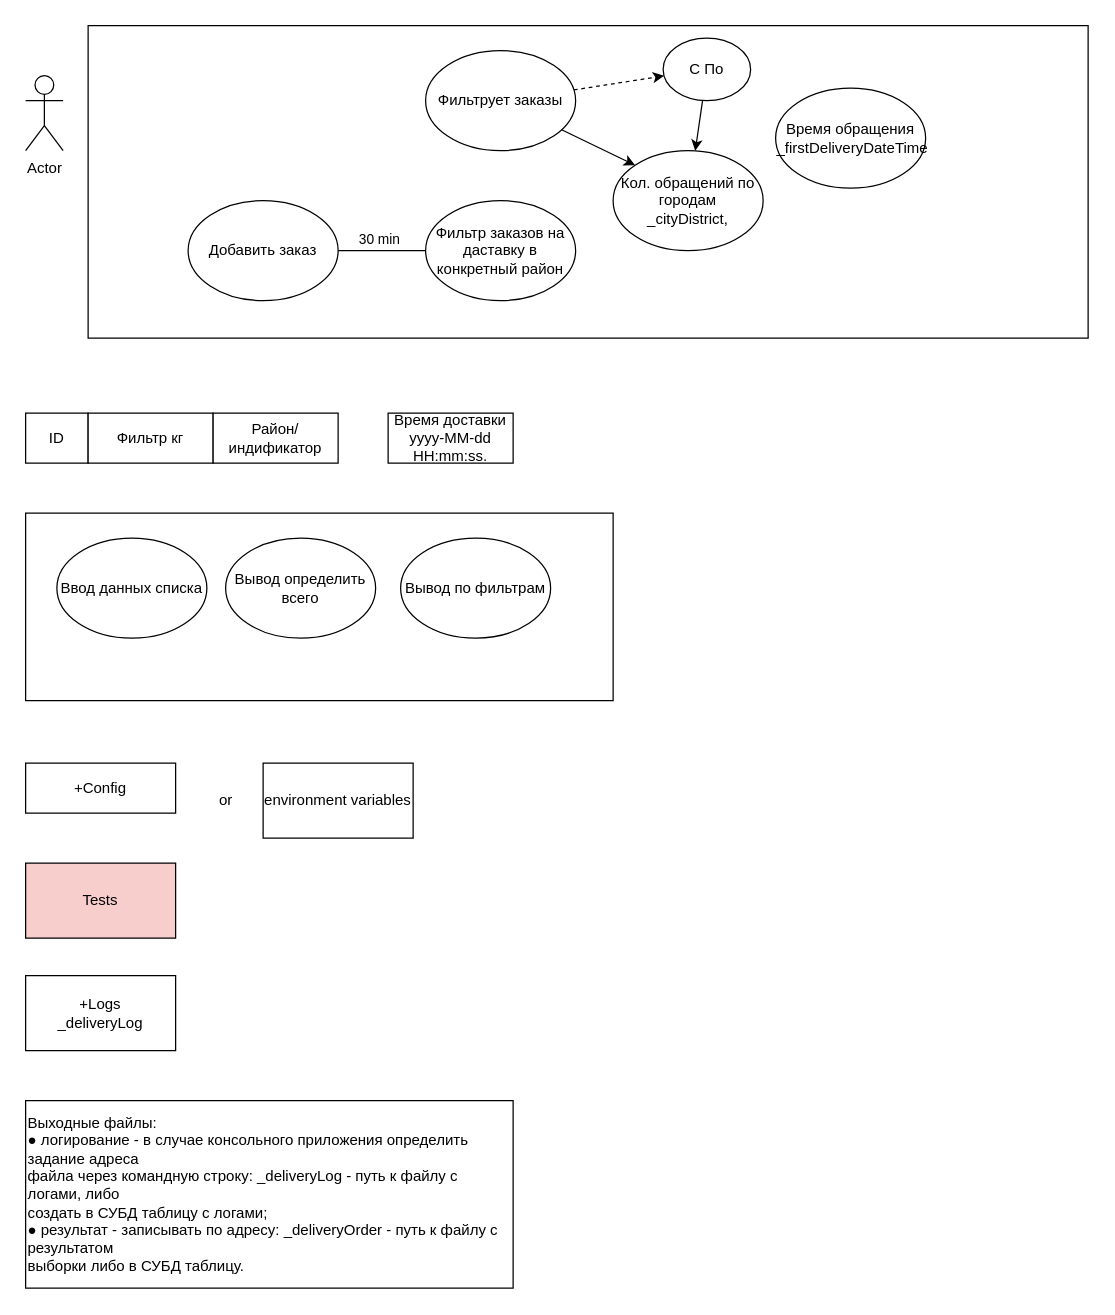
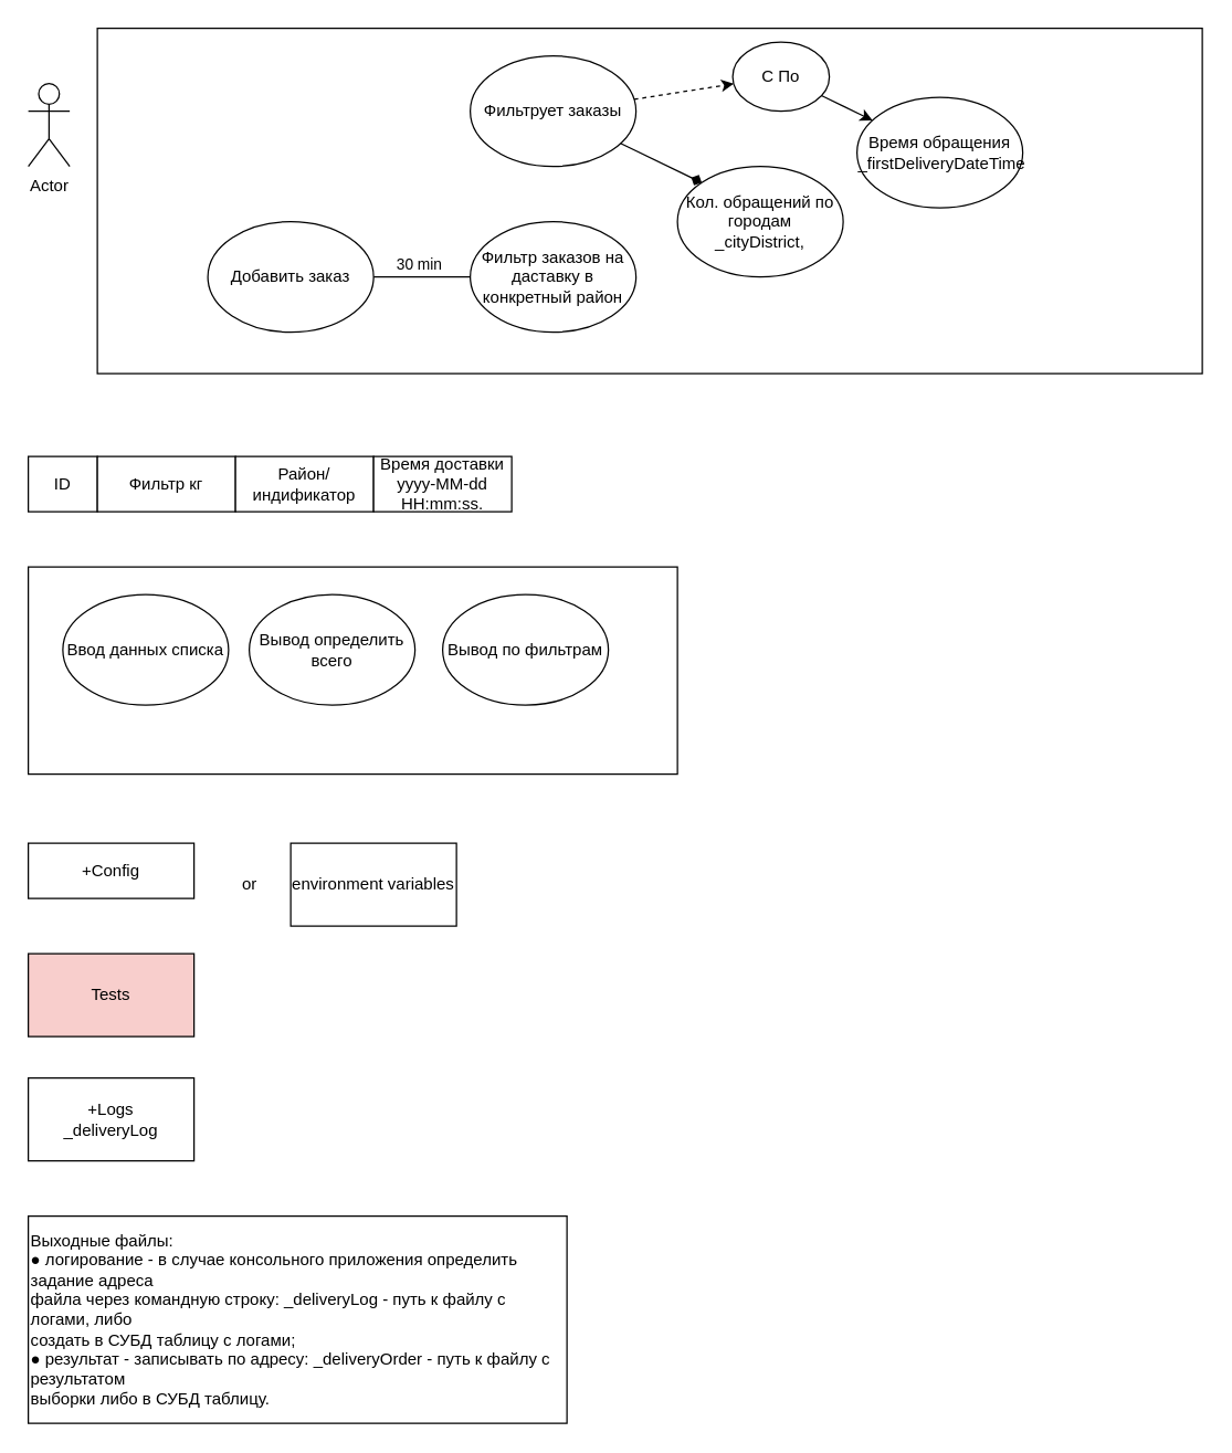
- <mxCell id="7" value="" style="edgeStyle=none;html=1;" parent="1" source="8" target="9" edge="1"><mxGeometry relative="1" as="geometry" /></mxCell>
+ <mxCell id="7" value="" style="edgeStyle=none;html=1;" parent="1" source="8" target="10" edge="1"><mxGeometry relative="1" as="geometry" /></mxCell>
- <mxCell id="5" style="edgeStyle=none;html=1;entryX=0;entryY=0;entryDx=0;entryDy=0;" edge="1" parent="1" source="6" target="9"><mxGeometry relative="1" as="geometry" /></mxCell>
+ <mxCell id="5" style="edgeStyle=none;html=1;entryX=0;entryY=0;entryDx=0;entryDy=0;endArrow=diamond;" edge="1" parent="1" source="6" target="9"><mxGeometry relative="1" as="geometry" /></mxCell>
- <mxCell id="14" value="Время доставки&lt;br&gt;yyyy-MM-dd HH:mm:ss." style="rounded=0;whiteSpace=wrap;html=1;" parent="1" vertex="1"><mxGeometry x="310" y="330" width="100" height="40" as="geometry" /></mxCell>
+ <mxCell id="14" value="Время доставки&lt;br&gt;yyyy-MM-dd HH:mm:ss." style="rounded=0;whiteSpace=wrap;html=1;" parent="1" vertex="1"><mxGeometry x="270" y="330" width="100" height="40" as="geometry" /></mxCell>
